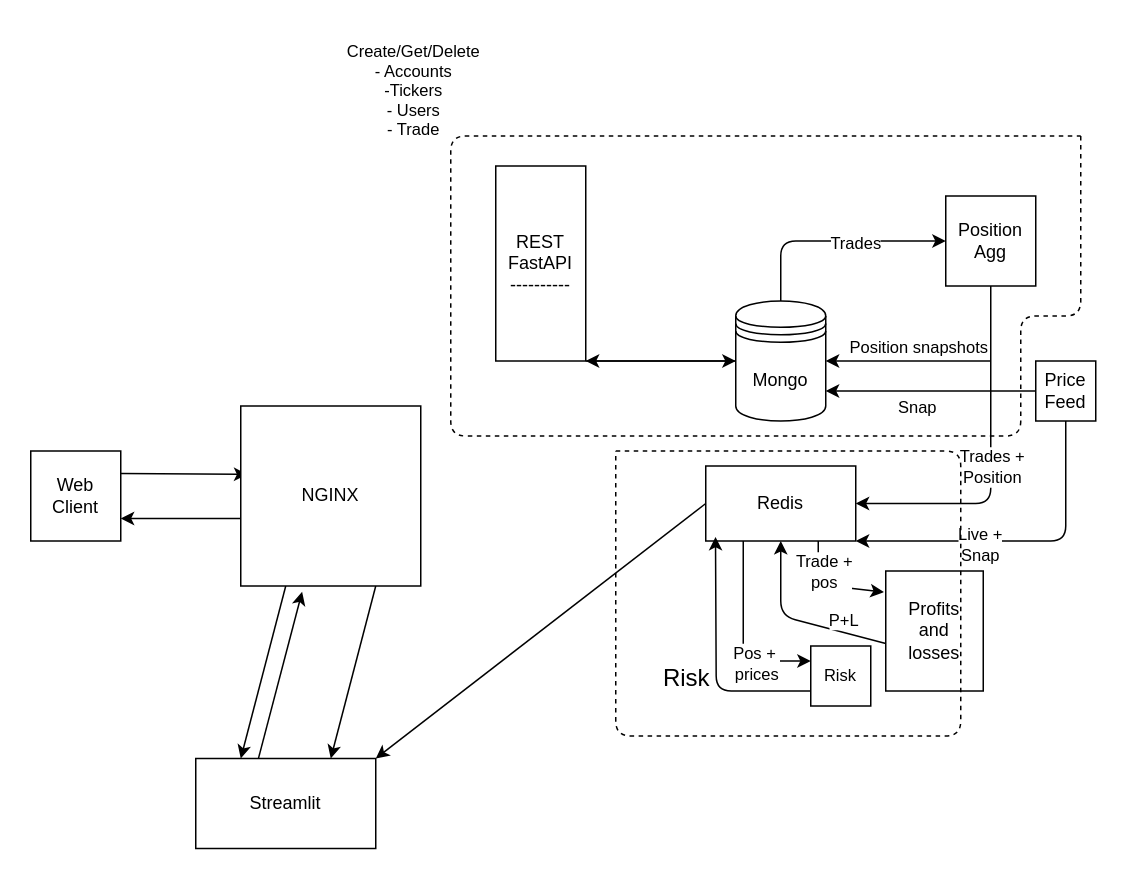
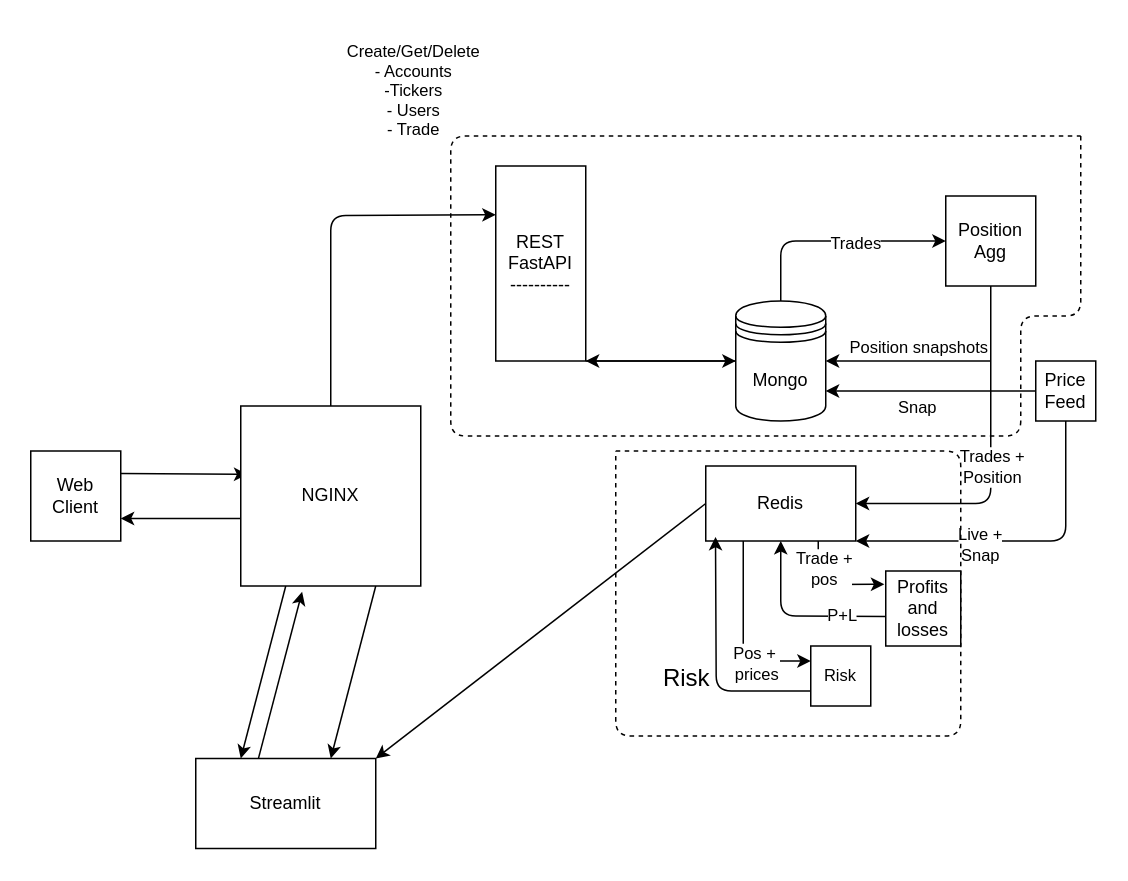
+ <mxCell id="6" value="" style="edgeStyle=none;html=1;entryX=0;entryY=0.25;entryDx=0;entryDy=0;" parent="1" source="7" target="12" edge="1"><mxGeometry relative="1" as="geometry"><Array as="points"><mxPoint x="220" y="143" /></Array></mxGeometry></mxCell>
- <mxCell id="35" value="Profits&lt;br&gt;and&lt;br&gt;losses" style="whiteSpace=wrap;html=1;aspect=fixed;fontFamily=Helvetica;fontSize=12;fontColor=default;align=center;strokeColor=default;fillColor=default;" parent="1" vertex="1"><mxGeometry x="590" y="380" width="65" height="80" as="geometry" /></mxCell>
+ <mxCell id="35" value="Profits&lt;br&gt;and&lt;br&gt;losses" style="whiteSpace=wrap;html=1;aspect=fixed;fontFamily=Helvetica;fontSize=12;fontColor=default;align=center;strokeColor=default;fillColor=default;" parent="1" vertex="1"><mxGeometry x="590" y="380" width="50" height="50" as="geometry" /></mxCell>
